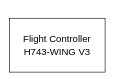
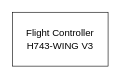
- <mxCell id="2" value="&lt;h2 class=&quot;av-special-heading-tag&quot;&gt;&lt;font style=&quot;font-size: 16px;&quot;&gt;&lt;span style=&quot;font-weight: normal;&quot;&gt;Flight Controller H743-WING&lt;/span&gt;&lt;span style=&quot;font-weight: normal;&quot;&gt; V3&lt;/span&gt;&lt;/font&gt;&lt;/h2&gt;" style="rounded=0;whiteSpace=wrap;html=1;" vertex="1" parent="1"><mxGeometry x="15" y="30" width="160" height="90" as="geometry" /></mxCell>
+ <mxCell id="2" value="&lt;h2 class=&quot;av-special-heading-tag&quot;&gt;&lt;font style=&quot;font-size: 16px;&quot;&gt;&lt;span style=&quot;font-weight: normal;&quot;&gt;Flight Controller H743-WING&lt;/span&gt;&lt;span style=&quot;font-weight: normal;&quot;&gt; V3&lt;/span&gt;&lt;/font&gt;&lt;/h2&gt;" style="rounded=0;whiteSpace=wrap;html=1;" vertex="1" parent="1"><mxGeometry x="20" y="20" width="160" height="90" as="geometry" /></mxCell>
